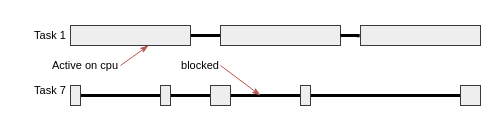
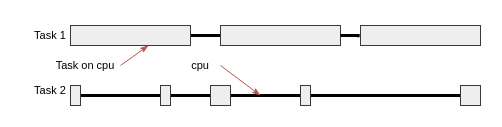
- <mxCell id="18" value="Active on cpu" style="text;strokeColor=none;align=center;fillColor=none;html=1;verticalAlign=middle;whiteSpace=wrap;rounded=0;fontSize=11;fontFamily=Helvetica;fontColor=default;" vertex="1" parent="1"><mxGeometry x="50" y="50" width="70" height="30" as="geometry" /></mxCell>
+ <mxCell id="18" value="Task on cpu" style="text;strokeColor=none;align=center;fillColor=none;html=1;verticalAlign=middle;whiteSpace=wrap;rounded=0;fontSize=11;fontFamily=Helvetica;fontColor=default;" vertex="1" parent="1"><mxGeometry x="50" y="50" width="70" height="30" as="geometry" /></mxCell>
- <mxCell id="20" value="blocked" style="text;strokeColor=none;align=center;fillColor=none;html=1;verticalAlign=middle;whiteSpace=wrap;rounded=0;fontSize=11;fontFamily=Helvetica;fontColor=default;" vertex="1" parent="1"><mxGeometry x="180" y="50" width="40" height="30" as="geometry" /></mxCell>
+ <mxCell id="20" value="cpu" style="text;strokeColor=none;align=center;fillColor=none;html=1;verticalAlign=middle;whiteSpace=wrap;rounded=0;fontSize=11;fontFamily=Helvetica;fontColor=default;" vertex="1" parent="1"><mxGeometry x="180" y="50" width="40" height="30" as="geometry" /></mxCell>
- <mxCell id="17" value="Task 7" style="text;strokeColor=none;align=center;fillColor=none;html=1;verticalAlign=middle;whiteSpace=wrap;rounded=0;fontSize=11;fontFamily=Helvetica;fontColor=default;" vertex="1" parent="1"><mxGeometry x="20" y="75" width="60" height="30" as="geometry" /></mxCell>
+ <mxCell id="17" value="Task 2" style="text;strokeColor=none;align=center;fillColor=none;html=1;verticalAlign=middle;whiteSpace=wrap;rounded=0;fontSize=11;fontFamily=Helvetica;fontColor=default;" vertex="1" parent="1"><mxGeometry x="20" y="75" width="60" height="30" as="geometry" /></mxCell>
